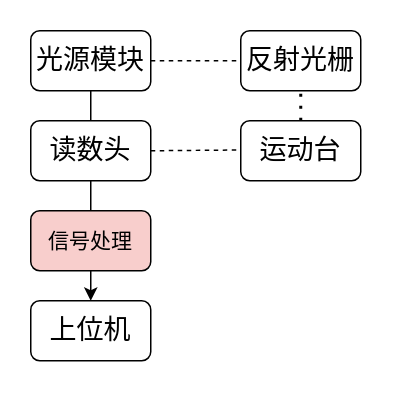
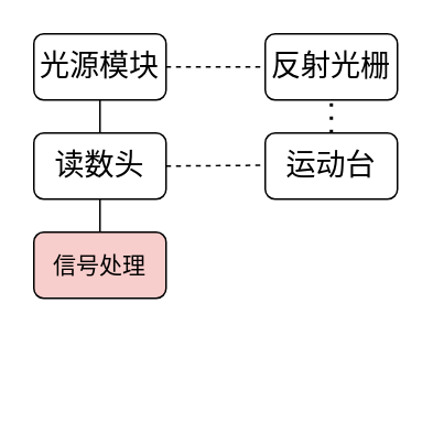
- <mxCell id="13" value="" style="endArrow=classic;html=1;rounded=0;fontSize=18;exitX=0.5;exitY=1;exitDx=0;exitDy=0;entryX=0.5;entryY=0;entryDx=0;entryDy=0;" edge="1" parent="1" source="4" target="5"><mxGeometry width="50" height="50" relative="1" as="geometry"><mxPoint x="250" y="250" as="sourcePoint" /><mxPoint x="300" y="200" as="targetPoint" /></mxGeometry></mxCell>
- <mxCell id="5" value="&lt;font style=&quot;font-size: 18px&quot;&gt;上位机&lt;/font&gt;" style="rounded=1;whiteSpace=wrap;html=1;" vertex="1" parent="1"><mxGeometry x="20" y="200" width="80" height="40" as="geometry" /></mxCell>
